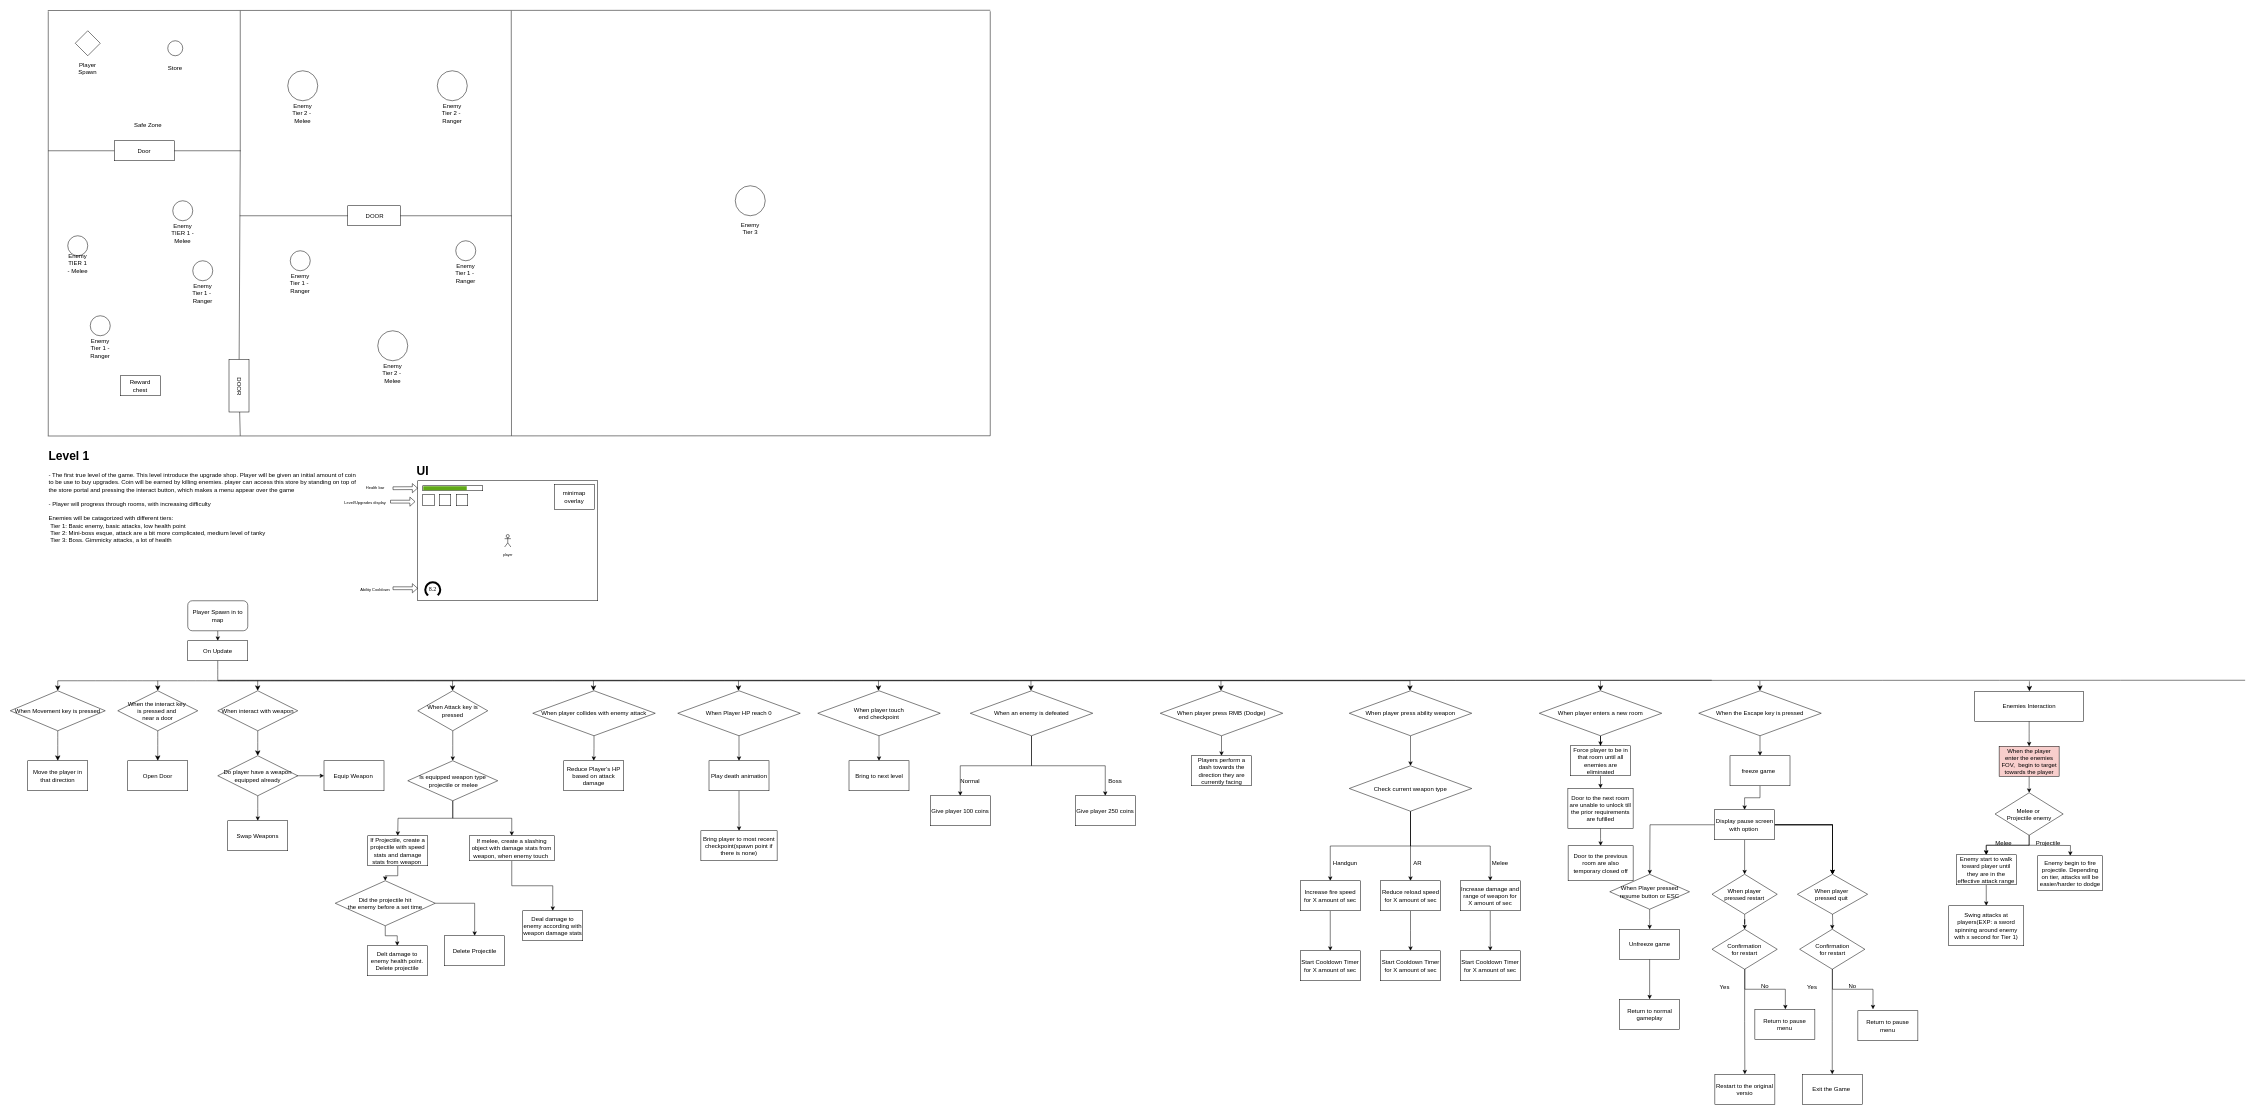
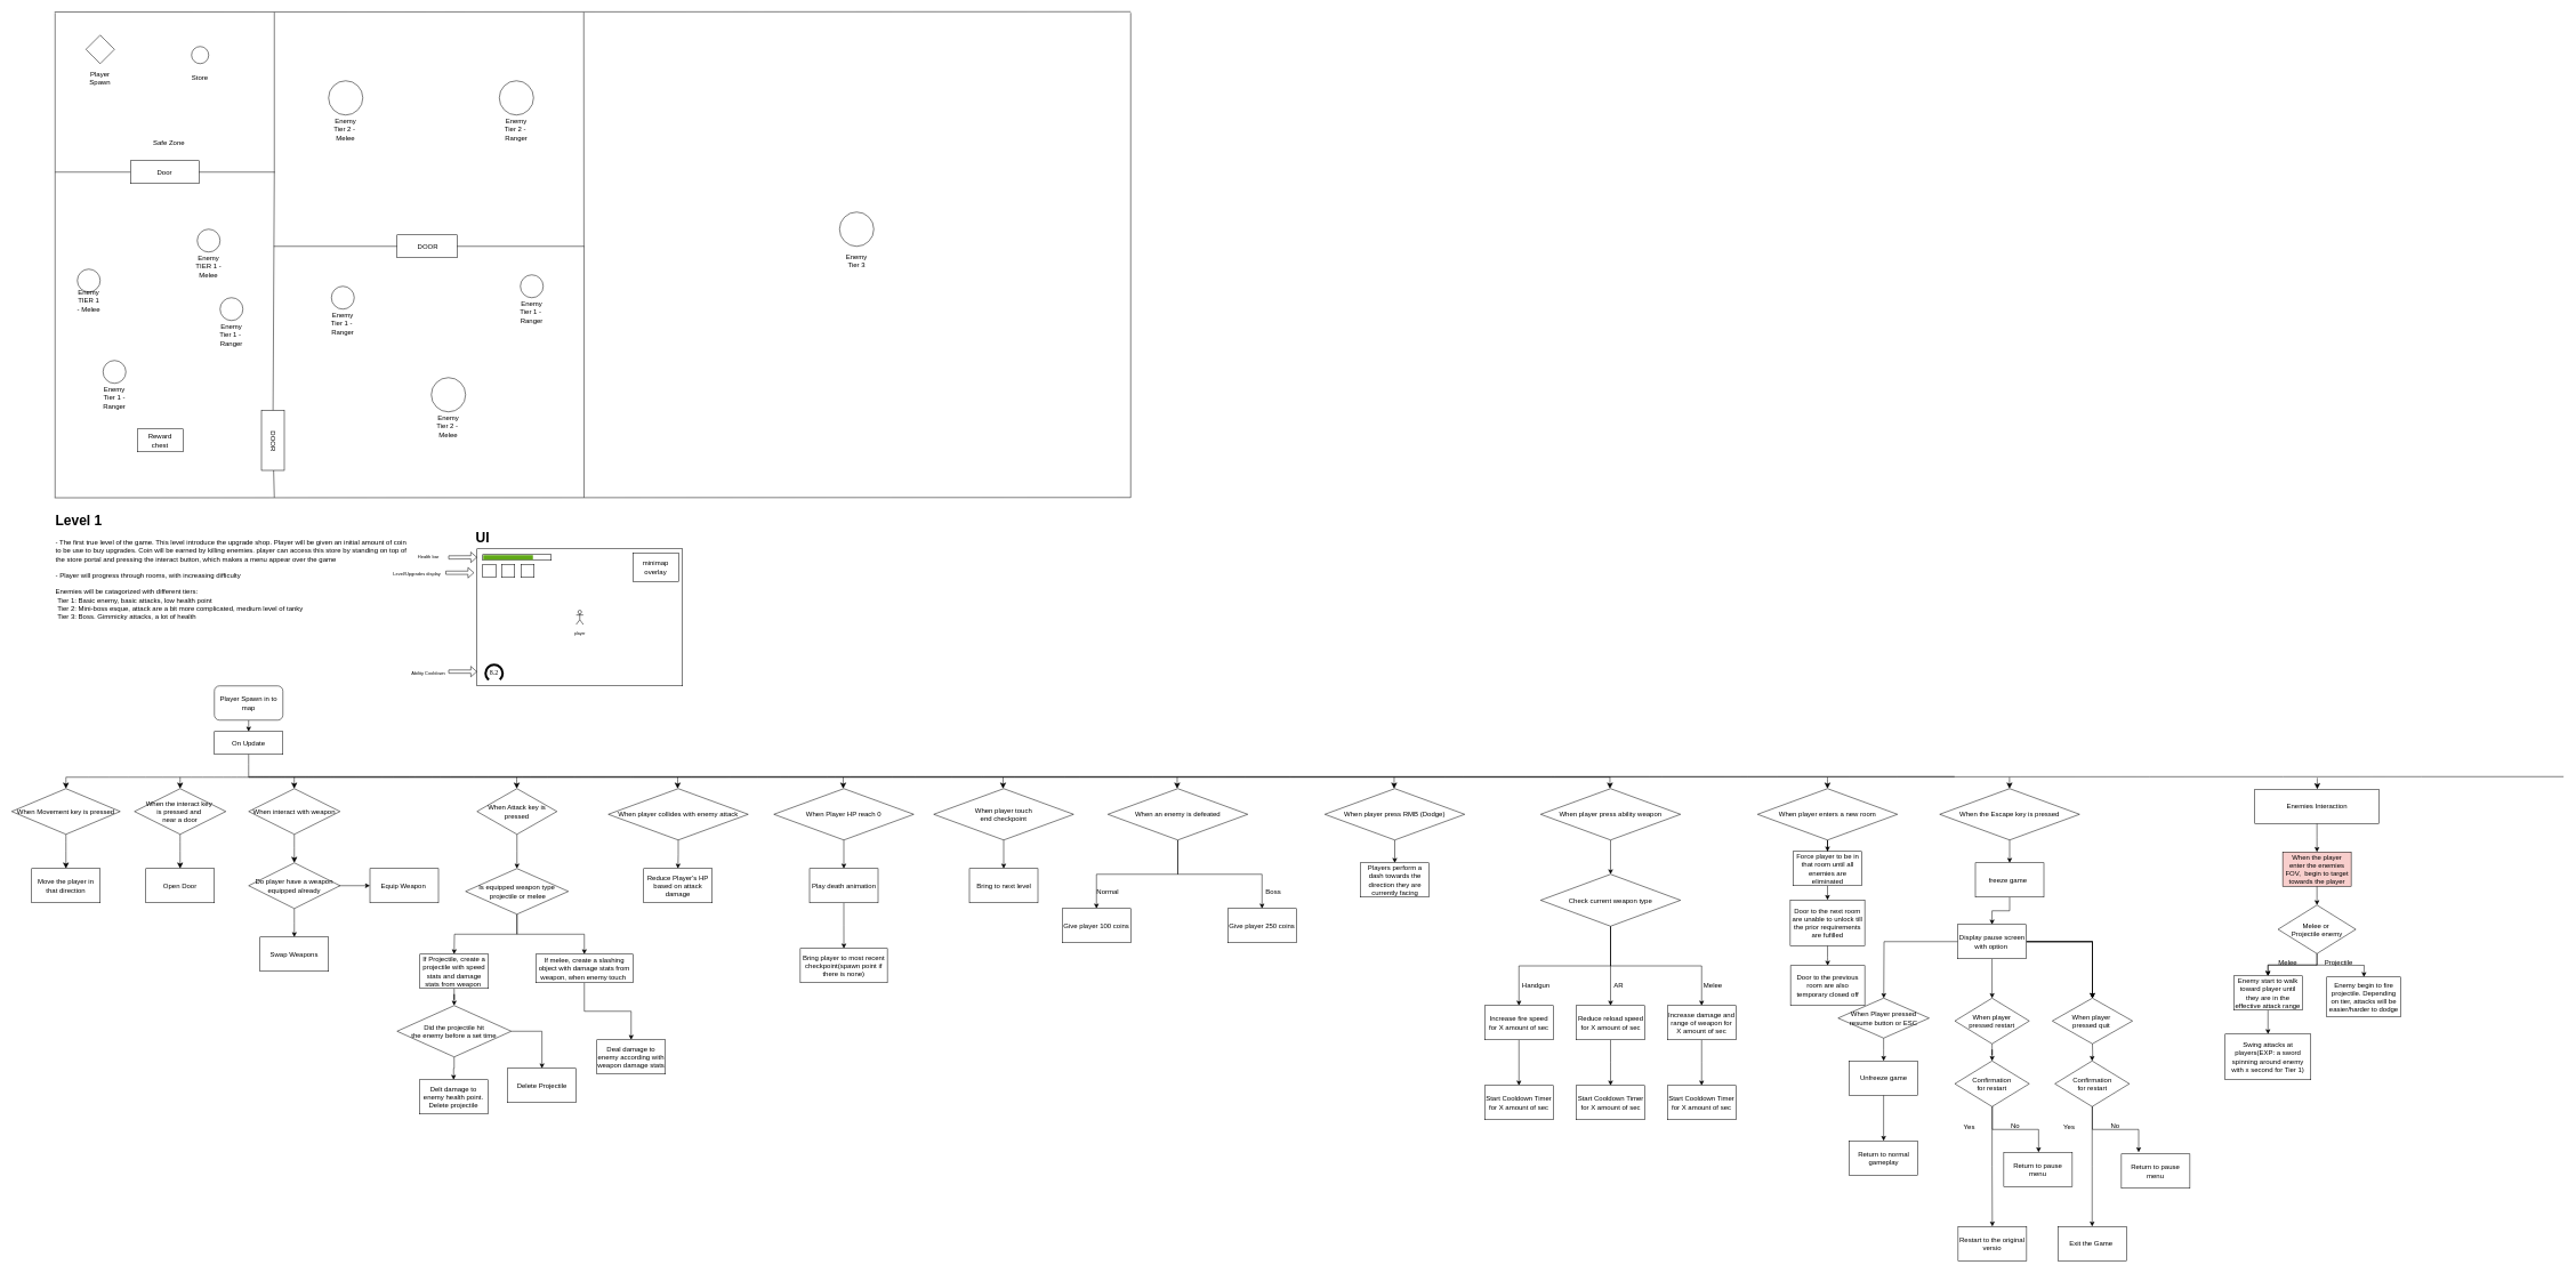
- <mxCell id="57" value="Did the projectile hit&lt;div&gt;the enemy before a set time&lt;/div&gt;" style="rhombus;whiteSpace=wrap;html=1;rounded=0;" parent="1" vertex="1"><mxGeometry x="670" y="1761" width="200" height="90" as="geometry" /></mxCell>
+ <mxCell id="57" value="Did the projectile hit&lt;div&gt;the enemy before a set time&lt;/div&gt;" style="rhombus;whiteSpace=wrap;html=1;rounded=0;" parent="1" vertex="1"><mxGeometry x="695" y="1761" width="200" height="90" as="geometry" /></mxCell>
